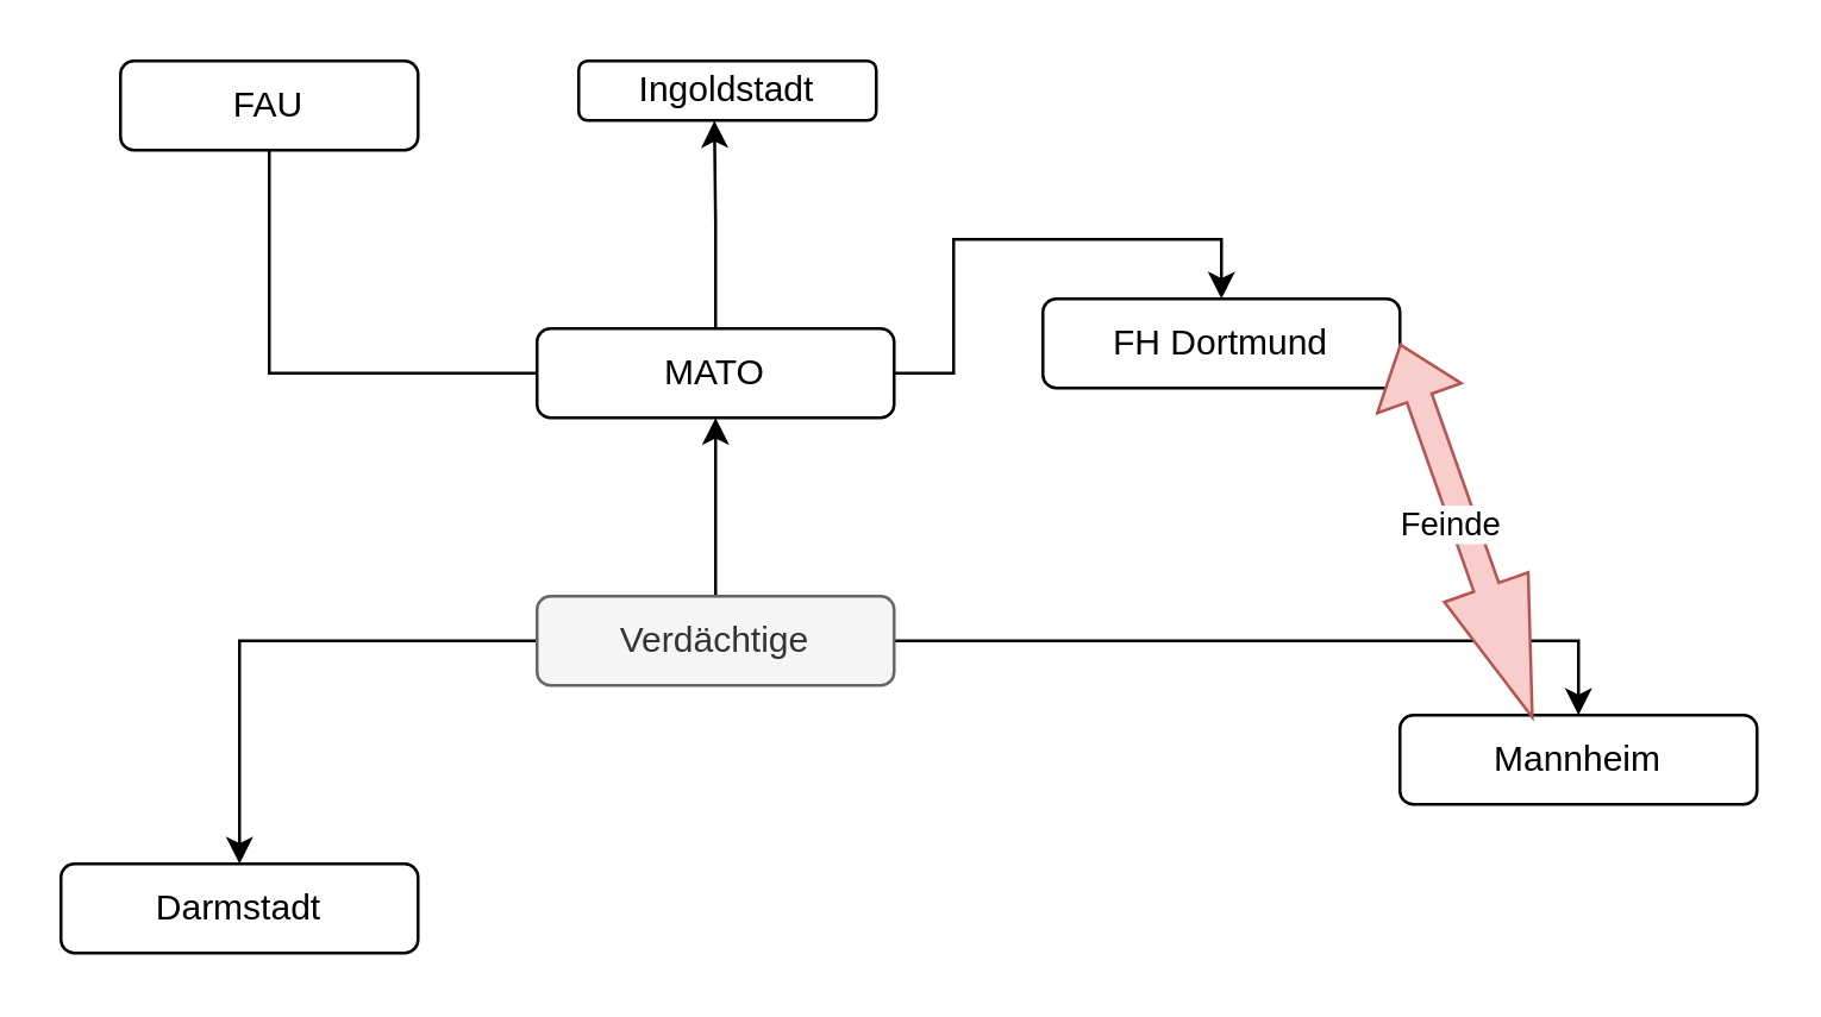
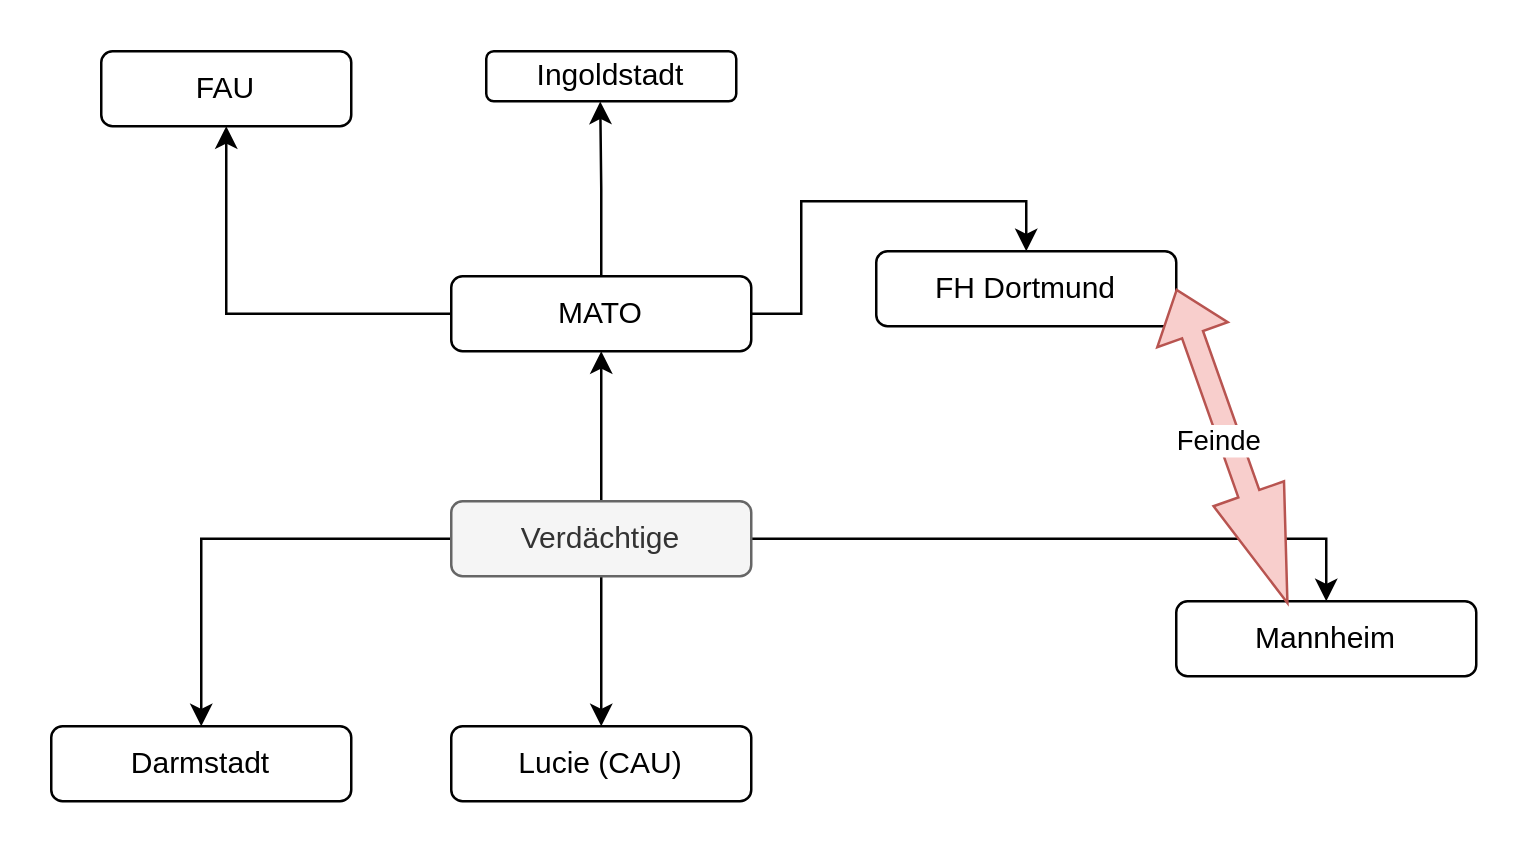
- <mxCell id="14" style="edgeStyle=orthogonalEdgeStyle;rounded=0;orthogonalLoop=1;jettySize=auto;html=1;entryX=0.5;entryY=1;entryDx=0;entryDy=0;endArrow=none;" edge="1" parent="1" source="15" target="17"><mxGeometry relative="1" as="geometry" /></mxCell>
+ <mxCell id="14" style="edgeStyle=orthogonalEdgeStyle;rounded=0;orthogonalLoop=1;jettySize=auto;html=1;entryX=0.5;entryY=1;entryDx=0;entryDy=0;" edge="1" parent="1" source="15" target="17"><mxGeometry relative="1" as="geometry" /></mxCell>
+ <mxCell id="6" style="edgeStyle=orthogonalEdgeStyle;rounded=0;orthogonalLoop=1;jettySize=auto;html=1;" edge="1" parent="1" source="7" target="16"><mxGeometry relative="1" as="geometry" /></mxCell>
+ <mxCell id="16" value="Lucie (CAU)" style="rounded=1;whiteSpace=wrap;html=1;" vertex="1" parent="1"><mxGeometry x="180" y="290" width="120" height="30" as="geometry" /></mxCell>
